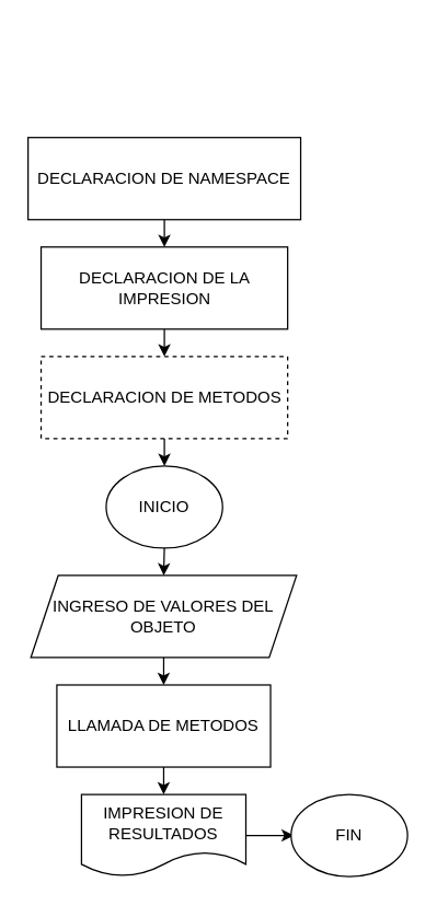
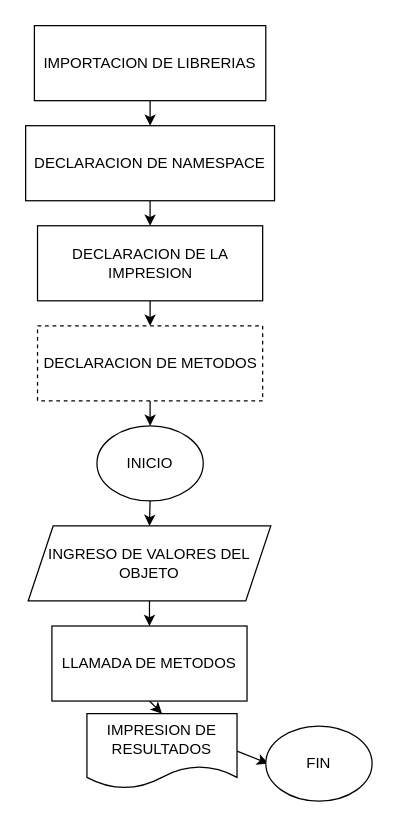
+ <mxCell id="3" value="IMPORTACION DE LIBRERIAS" style="rounded=0;whiteSpace=wrap;html=1;" vertex="1" parent="1"><mxGeometry x="27" y="20" width="185" height="60" as="geometry" /></mxCell>
+ <mxCell id="2" style="edgeStyle=none;html=1;exitX=0.5;exitY=1;exitDx=0;exitDy=0;entryX=0.5;entryY=0;entryDx=0;entryDy=0;" edge="1" parent="1" source="3" target="5"><mxGeometry relative="1" as="geometry" /></mxCell>
- <mxCell id="17" value="IMPRESION DE RESULTADOS" style="shape=document;whiteSpace=wrap;html=1;boundedLbl=1;" vertex="1" parent="1"><mxGeometry x="59" y="580" width="120" height="60" as="geometry" /></mxCell>
+ <mxCell id="17" value="IMPRESION DE RESULTADOS" style="shape=document;whiteSpace=wrap;html=1;boundedLbl=1;" vertex="1" parent="1"><mxGeometry x="69" y="570" width="120" height="60" as="geometry" /></mxCell>
